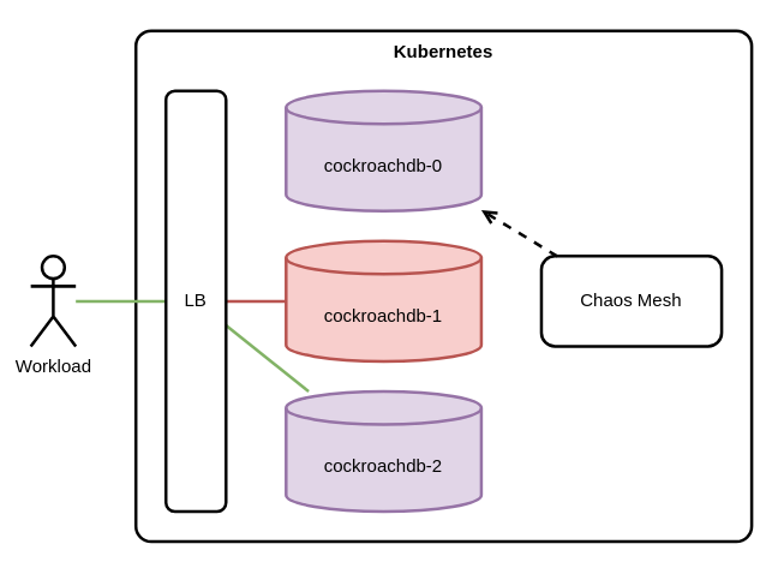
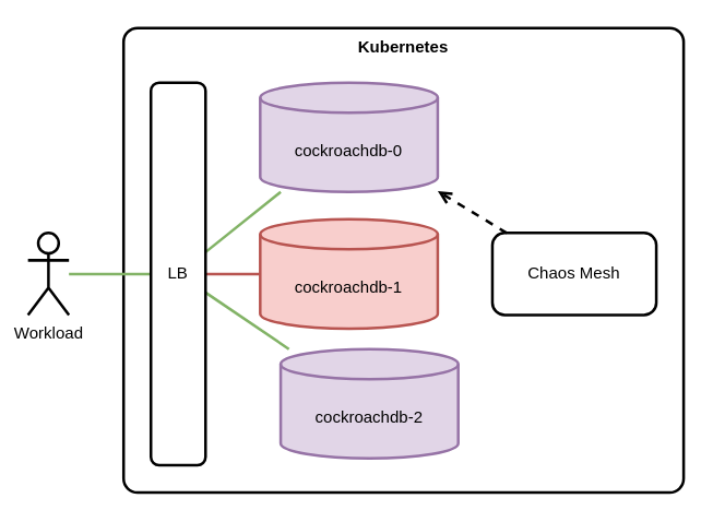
+ <mxCell id="10" style="edgeStyle=none;html=1;strokeWidth=2;endArrow=none;endFill=0;fillColor=#d5e8d4;strokeColor=#82b366;" edge="1" parent="1" source="13" target="4"><mxGeometry relative="1" as="geometry" /></mxCell>
- <mxCell id="5" value="cockroachdb-2" style="shape=cylinder3;whiteSpace=wrap;html=1;boundedLbl=1;backgroundOutline=1;size=11;fillColor=#e1d5e7;strokeColor=#9673a6;strokeWidth=2;" vertex="1" parent="1"><mxGeometry x="190" y="260" width="130" height="80" as="geometry" /></mxCell>
+ <mxCell id="5" value="cockroachdb-2" style="shape=cylinder3;whiteSpace=wrap;html=1;boundedLbl=1;backgroundOutline=1;size=11;fillColor=#e1d5e7;strokeColor=#9673a6;strokeWidth=2;" vertex="1" parent="1"><mxGeometry x="205" y="255" width="130" height="80" as="geometry" /></mxCell>
